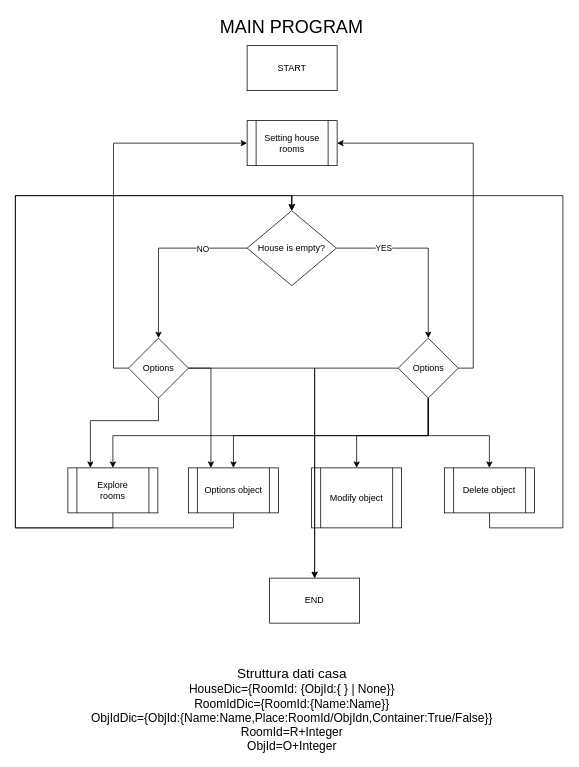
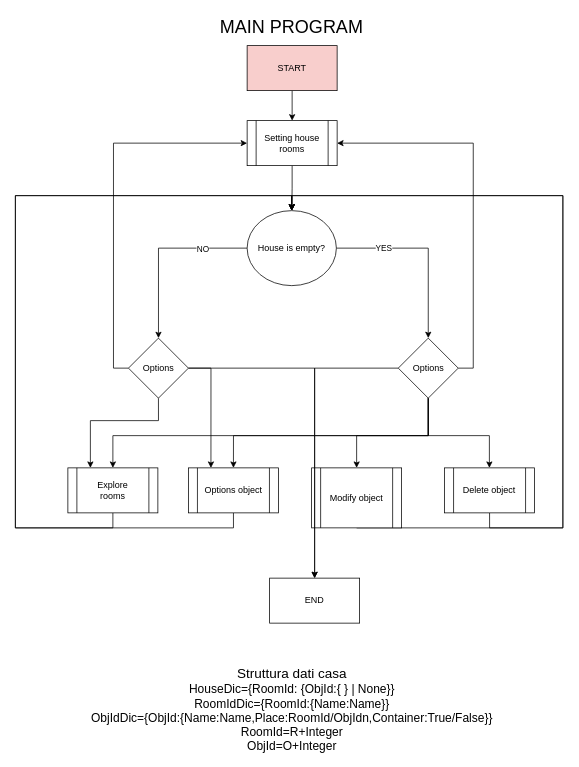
- <mxCell id="8" value="START" style="rounded=0;whiteSpace=wrap;html=1;" parent="1" vertex="1"><mxGeometry x="329" y="60" width="120" height="60" as="geometry" /></mxCell>
+ <mxCell id="8" value="START" style="rounded=0;whiteSpace=wrap;html=1;fillColor=#f8cecc;" parent="1" vertex="1"><mxGeometry x="329" y="60" width="120" height="60" as="geometry" /></mxCell>
+ <mxCell id="7" style="edgeStyle=orthogonalEdgeStyle;rounded=0;orthogonalLoop=1;jettySize=auto;html=1;exitX=0.5;exitY=1;exitDx=0;exitDy=0;entryX=0.5;entryY=0;entryDx=0;entryDy=0;" parent="1" source="8" target="4" edge="1"><mxGeometry relative="1" as="geometry" /></mxCell>
+ <mxCell id="3" value="" style="edgeStyle=orthogonalEdgeStyle;rounded=0;orthogonalLoop=1;jettySize=auto;html=1;" parent="1" source="4" target="19" edge="1"><mxGeometry relative="1" as="geometry" /></mxCell>
- <mxCell id="19" value="House is empty?" style="rhombus;whiteSpace=wrap;html=1;" parent="1" vertex="1"><mxGeometry x="329" y="280" width="119" height="100" as="geometry" /></mxCell>
+ <mxCell id="19" value="House is empty?" style="ellipse;whiteSpace=wrap;html=1;" parent="1" vertex="1"><mxGeometry x="329" y="280" width="119" height="100" as="geometry" /></mxCell>
+ <mxCell id="11" style="edgeStyle=orthogonalEdgeStyle;rounded=0;orthogonalLoop=1;jettySize=auto;html=1;exitX=0.5;exitY=1;exitDx=0;exitDy=0;entryX=0.5;entryY=0;entryDx=0;entryDy=0;" parent="1" source="12" target="19" edge="1"><mxGeometry relative="1" as="geometry"><Array as="points"><mxPoint x="475" y="703" /><mxPoint x="750" y="703" /><mxPoint x="750" y="260" /><mxPoint x="389" y="260" /></Array></mxGeometry></mxCell>
